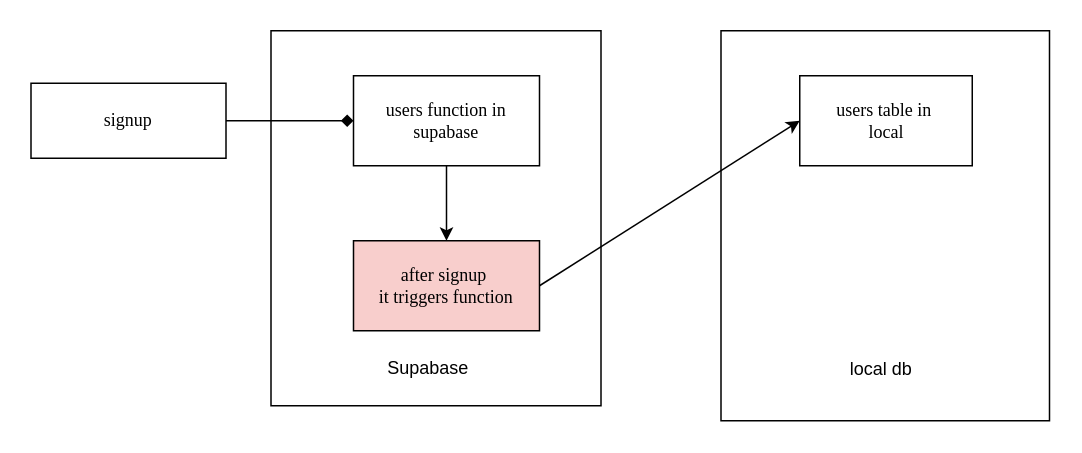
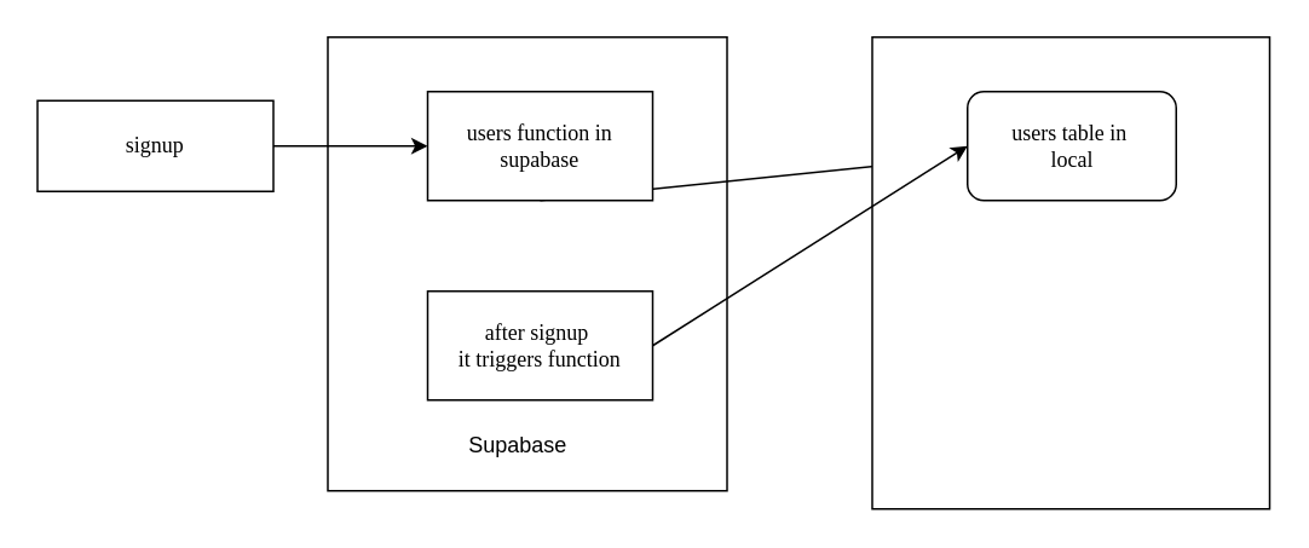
- <mxCell id="7" style="edgeStyle=none;html=1;exitX=1;exitY=0.5;exitDx=0;exitDy=0;fontFamily=Comic Sans MS;endArrow=diamond;" parent="1" source="2" target="5" edge="1"><mxGeometry relative="1" as="geometry" /></mxCell>
+ <mxCell id="7" style="edgeStyle=none;html=1;exitX=1;exitY=0.5;exitDx=0;exitDy=0;fontFamily=Comic Sans MS;" parent="1" source="2" target="5" edge="1"><mxGeometry relative="1" as="geometry" /></mxCell>
- <mxCell id="10" value="&lt;font face=&quot;Comic Sans MS&quot;&gt;users table in&amp;nbsp;&lt;br&gt;local&lt;br&gt;&lt;/font&gt;" style="rounded=0;whiteSpace=wrap;html=1;" vertex="1" parent="1"><mxGeometry x="532.5" y="50" width="115" height="60" as="geometry" /></mxCell>
+ <mxCell id="10" value="&lt;font face=&quot;Comic Sans MS&quot;&gt;users table in&amp;nbsp;&lt;br&gt;local&lt;br&gt;&lt;/font&gt;" style="whiteSpace=wrap;html=1;rounded=1;" vertex="1" parent="1"><mxGeometry x="532.5" y="50" width="115" height="60" as="geometry" /></mxCell>
- <mxCell id="4" style="edgeStyle=none;html=1;exitX=0.5;exitY=1;exitDx=0;exitDy=0;entryX=0.5;entryY=0;entryDx=0;entryDy=0;fontFamily=Comic Sans MS;" parent="1" source="5" target="6" edge="1"><mxGeometry relative="1" as="geometry" /></mxCell>
+ <mxCell id="4" style="edgeStyle=none;html=1;exitX=0.5;exitY=1;exitDx=0;exitDy=0;fontFamily=Comic Sans MS;" parent="1" source="5" target="10" edge="1"><mxGeometry relative="1" as="geometry" /></mxCell>
- <mxCell id="6" value="&lt;font face=&quot;Comic Sans MS&quot;&gt;after signup&amp;nbsp;&lt;br&gt;it triggers function&lt;br&gt;&lt;/font&gt;" style="rounded=0;whiteSpace=wrap;html=1;fillColor=#f8cecc;" parent="1" vertex="1"><mxGeometry x="235" y="160" width="124" height="60" as="geometry" /></mxCell>
+ <mxCell id="6" value="&lt;font face=&quot;Comic Sans MS&quot;&gt;after signup&amp;nbsp;&lt;br&gt;it triggers function&lt;br&gt;&lt;/font&gt;" style="rounded=0;whiteSpace=wrap;html=1;" parent="1" vertex="1"><mxGeometry x="235" y="160" width="124" height="60" as="geometry" /></mxCell>
- <mxCell id="12" value="local db" style="text;html=1;strokeColor=none;fillColor=none;align=center;verticalAlign=middle;whiteSpace=wrap;rounded=0;" vertex="1" parent="1"><mxGeometry x="557" y="231" width="60" height="30" as="geometry" /></mxCell>
